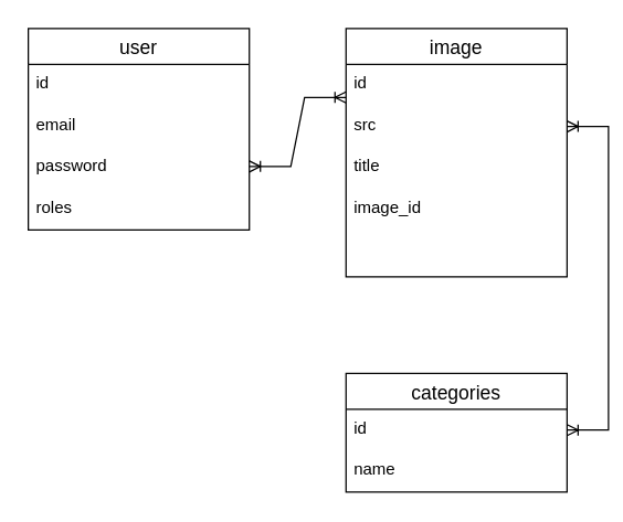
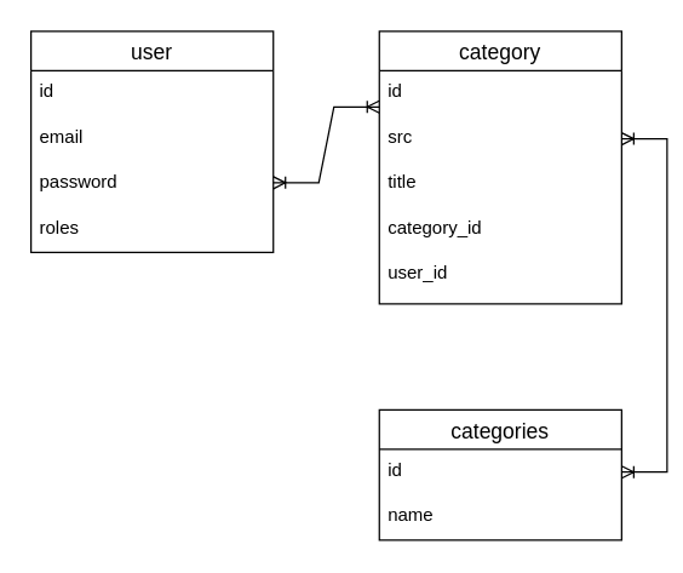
- <mxCell id="7" value="image" style="swimlane;fontStyle=0;childLayout=stackLayout;horizontal=1;startSize=26;horizontalStack=0;resizeParent=1;resizeParentMax=0;resizeLast=0;collapsible=1;marginBottom=0;align=center;fontSize=14;" vertex="1" parent="1"><mxGeometry x="250" y="20" width="160" height="180" as="geometry" /></mxCell>
+ <mxCell id="7" value="category" style="swimlane;fontStyle=0;childLayout=stackLayout;horizontal=1;startSize=26;horizontalStack=0;resizeParent=1;resizeParentMax=0;resizeLast=0;collapsible=1;marginBottom=0;align=center;fontSize=14;" vertex="1" parent="1"><mxGeometry x="250" y="20" width="160" height="180" as="geometry" /></mxCell>
- <mxCell id="11" value="image_id" style="text;strokeColor=none;fillColor=none;spacingLeft=4;spacingRight=4;overflow=hidden;rotatable=0;points=[[0,0.5],[1,0.5]];portConstraint=eastwest;fontSize=12;" vertex="1" parent="7"><mxGeometry y="116" width="160" height="64" as="geometry" /></mxCell>
+ <mxCell id="11" value="category_id" style="text;strokeColor=none;fillColor=none;spacingLeft=4;spacingRight=4;overflow=hidden;rotatable=0;points=[[0,0.5],[1,0.5]];portConstraint=eastwest;fontSize=12;" vertex="1" parent="7"><mxGeometry y="116" width="160" height="64" as="geometry" /></mxCell>
+ <mxCell id="16" value="user_id" style="text;strokeColor=none;fillColor=none;spacingLeft=4;spacingRight=4;overflow=hidden;rotatable=0;points=[[0,0.5],[1,0.5]];portConstraint=eastwest;fontSize=12;" vertex="1" parent="1"><mxGeometry x="250" y="166" width="160" height="30" as="geometry" /></mxCell>
